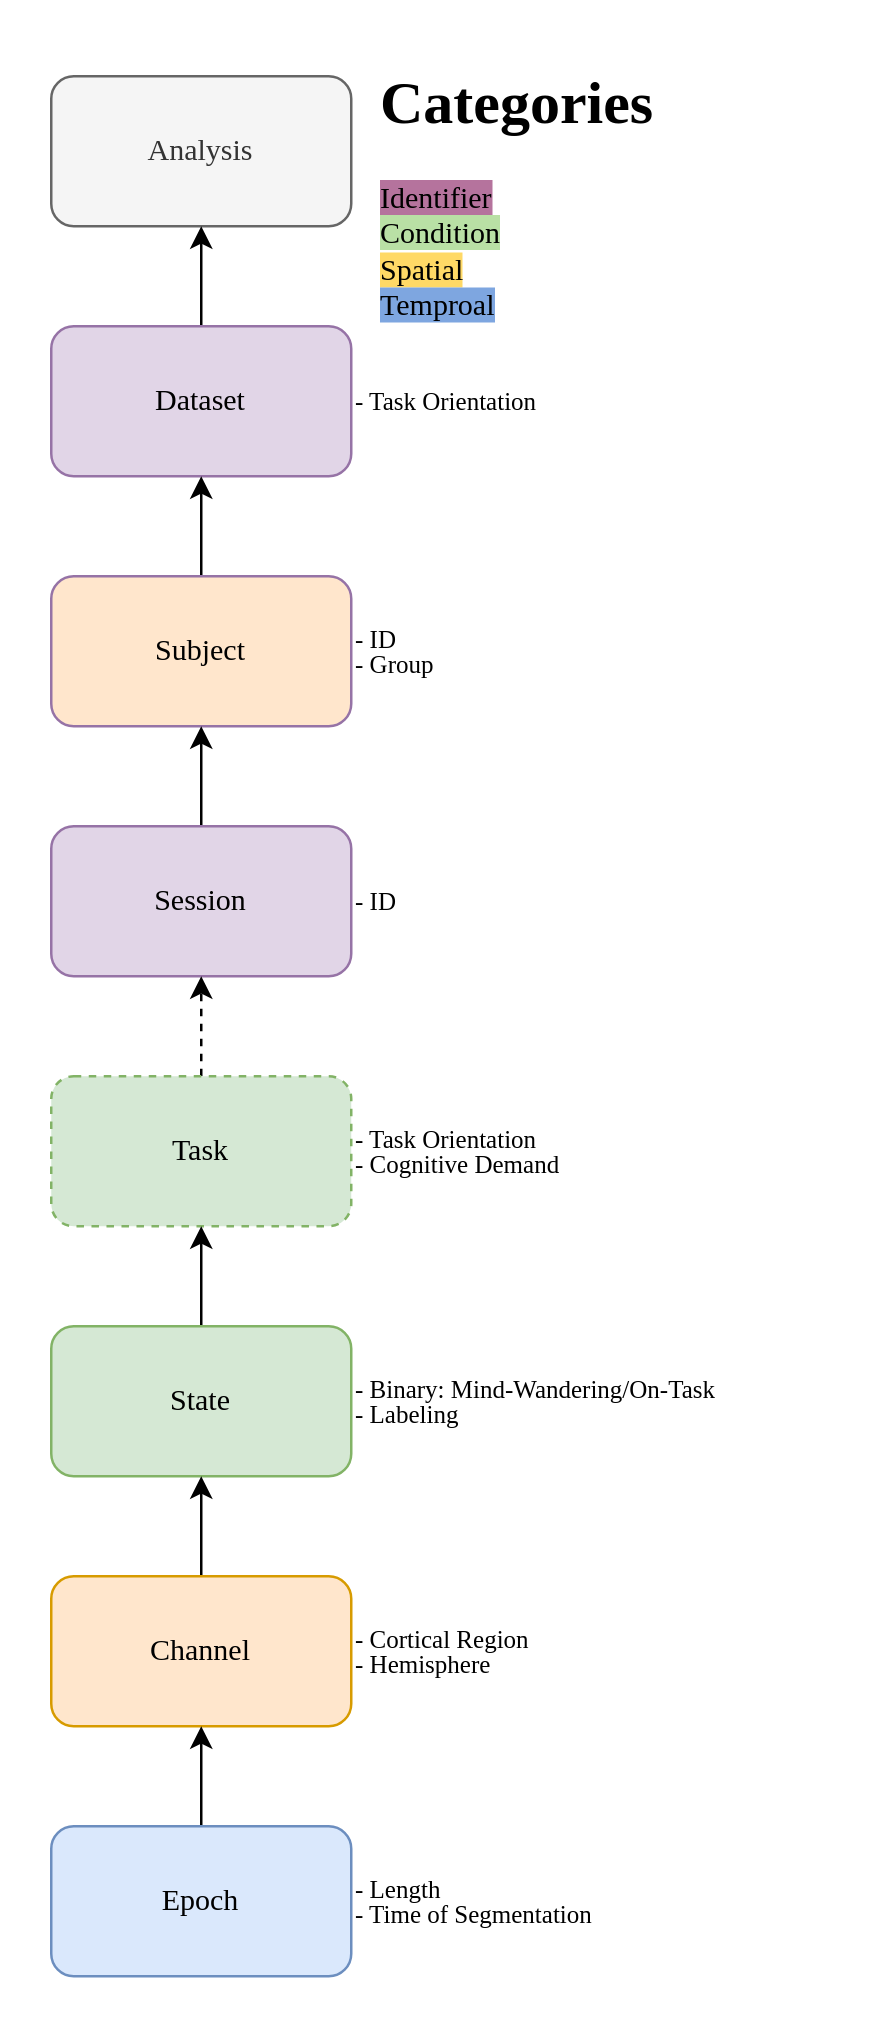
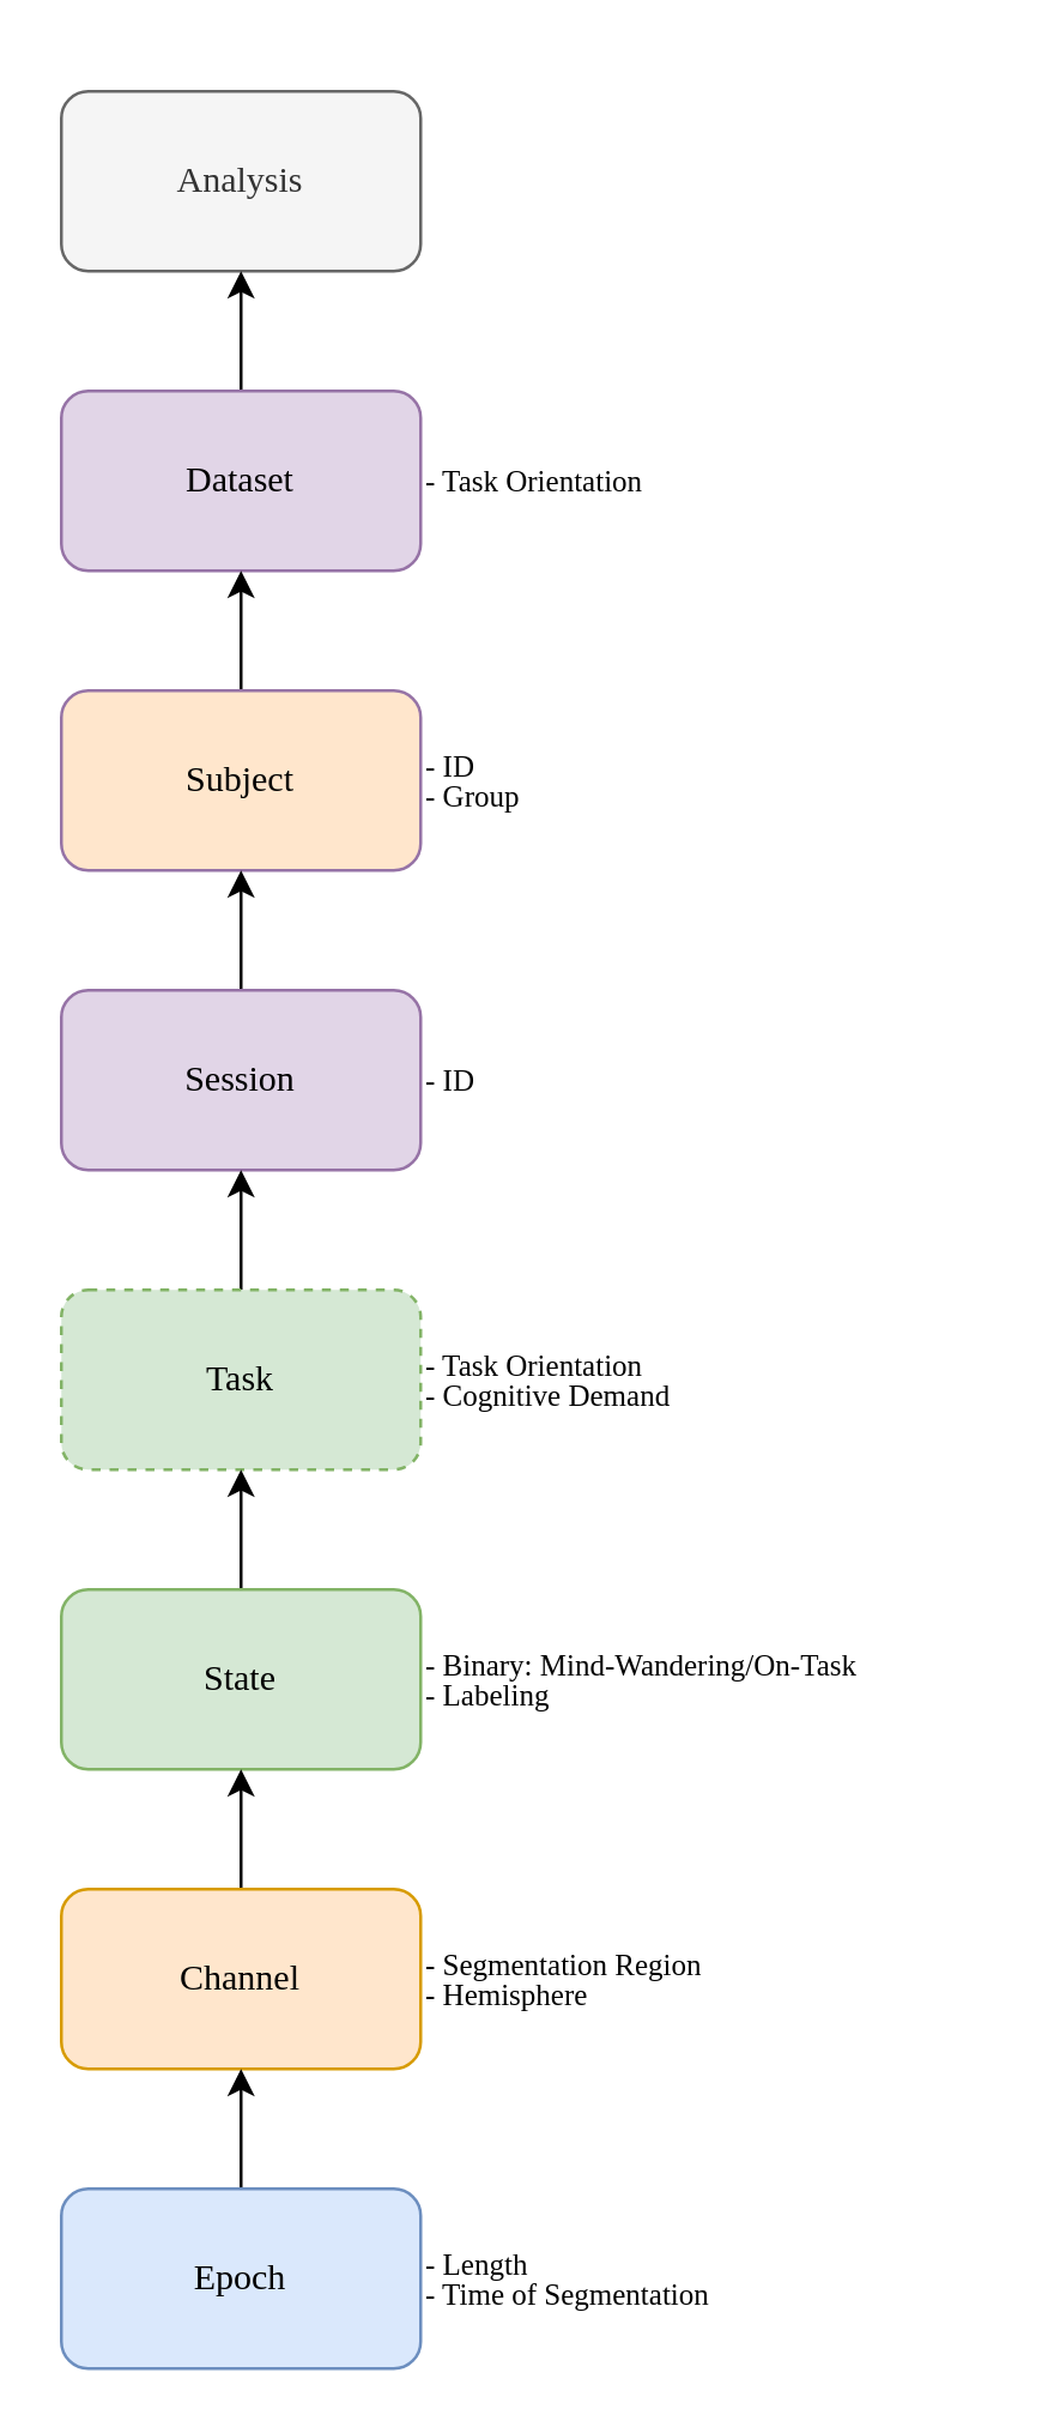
- <mxCell id="17" value="&lt;h1 style=&quot;margin-top: 0px;&quot;&gt;&lt;font face=&quot;Times New Roman&quot;&gt;Categories&lt;/font&gt;&lt;/h1&gt;&lt;p&gt;&lt;font face=&quot;Times New Roman&quot;&gt;&lt;span style=&quot;background-color: rgb(181, 115, 157);&quot;&gt;Identifier&lt;/span&gt;&lt;br&gt;&lt;span style=&quot;background-color: rgb(185, 224, 165);&quot;&gt;Condition&lt;/span&gt;&lt;br&gt;&lt;span style=&quot;background-color: rgb(255, 217, 102);&quot;&gt;Spatial&lt;/span&gt;&lt;br&gt;&lt;span style=&quot;background-color: rgb(126, 166, 224);&quot;&gt;Temproal&lt;/span&gt;&lt;/font&gt;&lt;/p&gt;" style="text;html=1;whiteSpace=wrap;overflow=hidden;rounded=0;" vertex="1" parent="1"><mxGeometry x="150" y="20" width="180" height="120" as="geometry" /></mxCell>
- <mxCell id="9" value="" style="edgeStyle=orthogonalEdgeStyle;rounded=0;orthogonalLoop=1;jettySize=auto;html=1;dashed=1;" edge="1" parent="1" source="10" target="8"><mxGeometry relative="1" as="geometry" /></mxCell>
+ <mxCell id="9" value="" style="edgeStyle=orthogonalEdgeStyle;rounded=0;orthogonalLoop=1;jettySize=auto;html=1;" edge="1" parent="1" source="10" target="8"><mxGeometry relative="1" as="geometry" /></mxCell>
- <mxCell id="25" value="&lt;font face=&quot;Times New Roman&quot; style=&quot;font-size: 10px;&quot;&gt;- Cortical Region&lt;/font&gt;" style="text;html=1;align=left;verticalAlign=middle;resizable=0;points=[];autosize=1;strokeColor=none;fillColor=none;" vertex="1" parent="1"><mxGeometry x="140" y="640" width="90" height="30" as="geometry" /></mxCell>
+ <mxCell id="25" value="&lt;font face=&quot;Times New Roman&quot; style=&quot;font-size: 10px;&quot;&gt;- Segmentation Region&lt;/font&gt;" style="text;html=1;align=left;verticalAlign=middle;resizable=0;points=[];autosize=1;strokeColor=none;fillColor=none;" vertex="1" parent="1"><mxGeometry x="140" y="640" width="90" height="30" as="geometry" /></mxCell>
